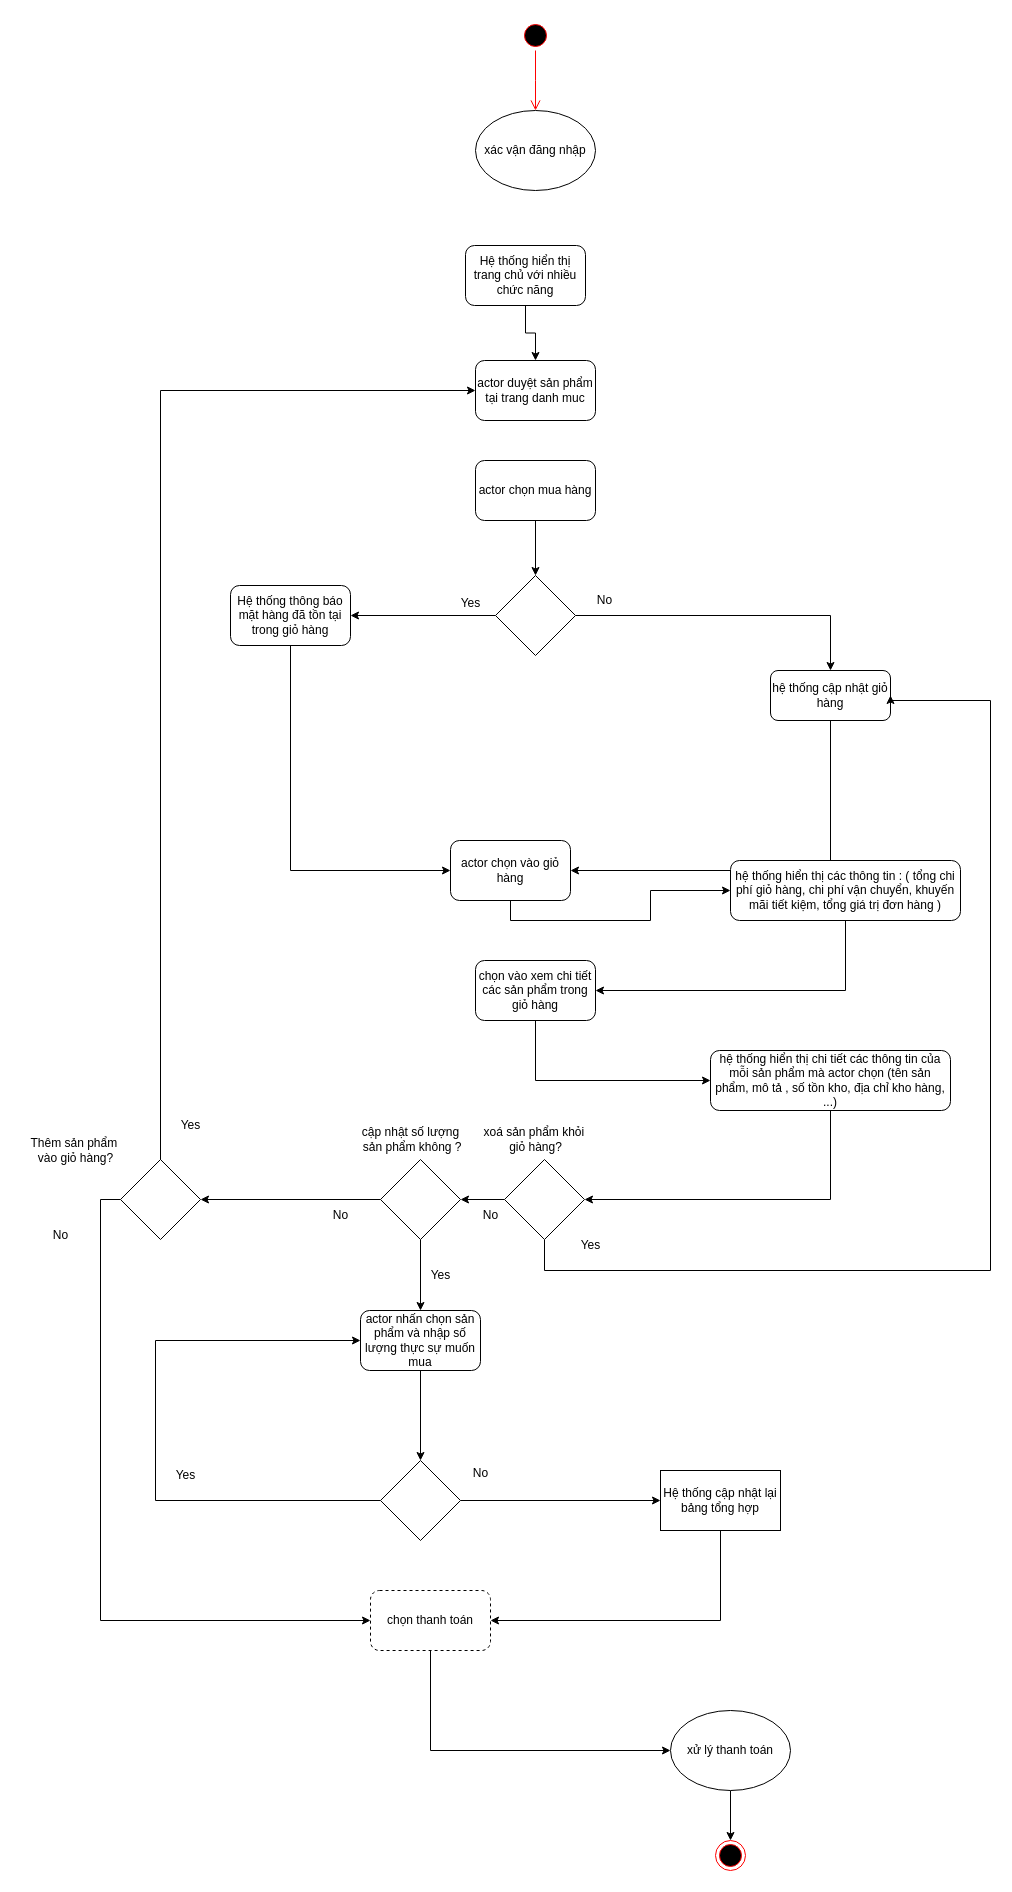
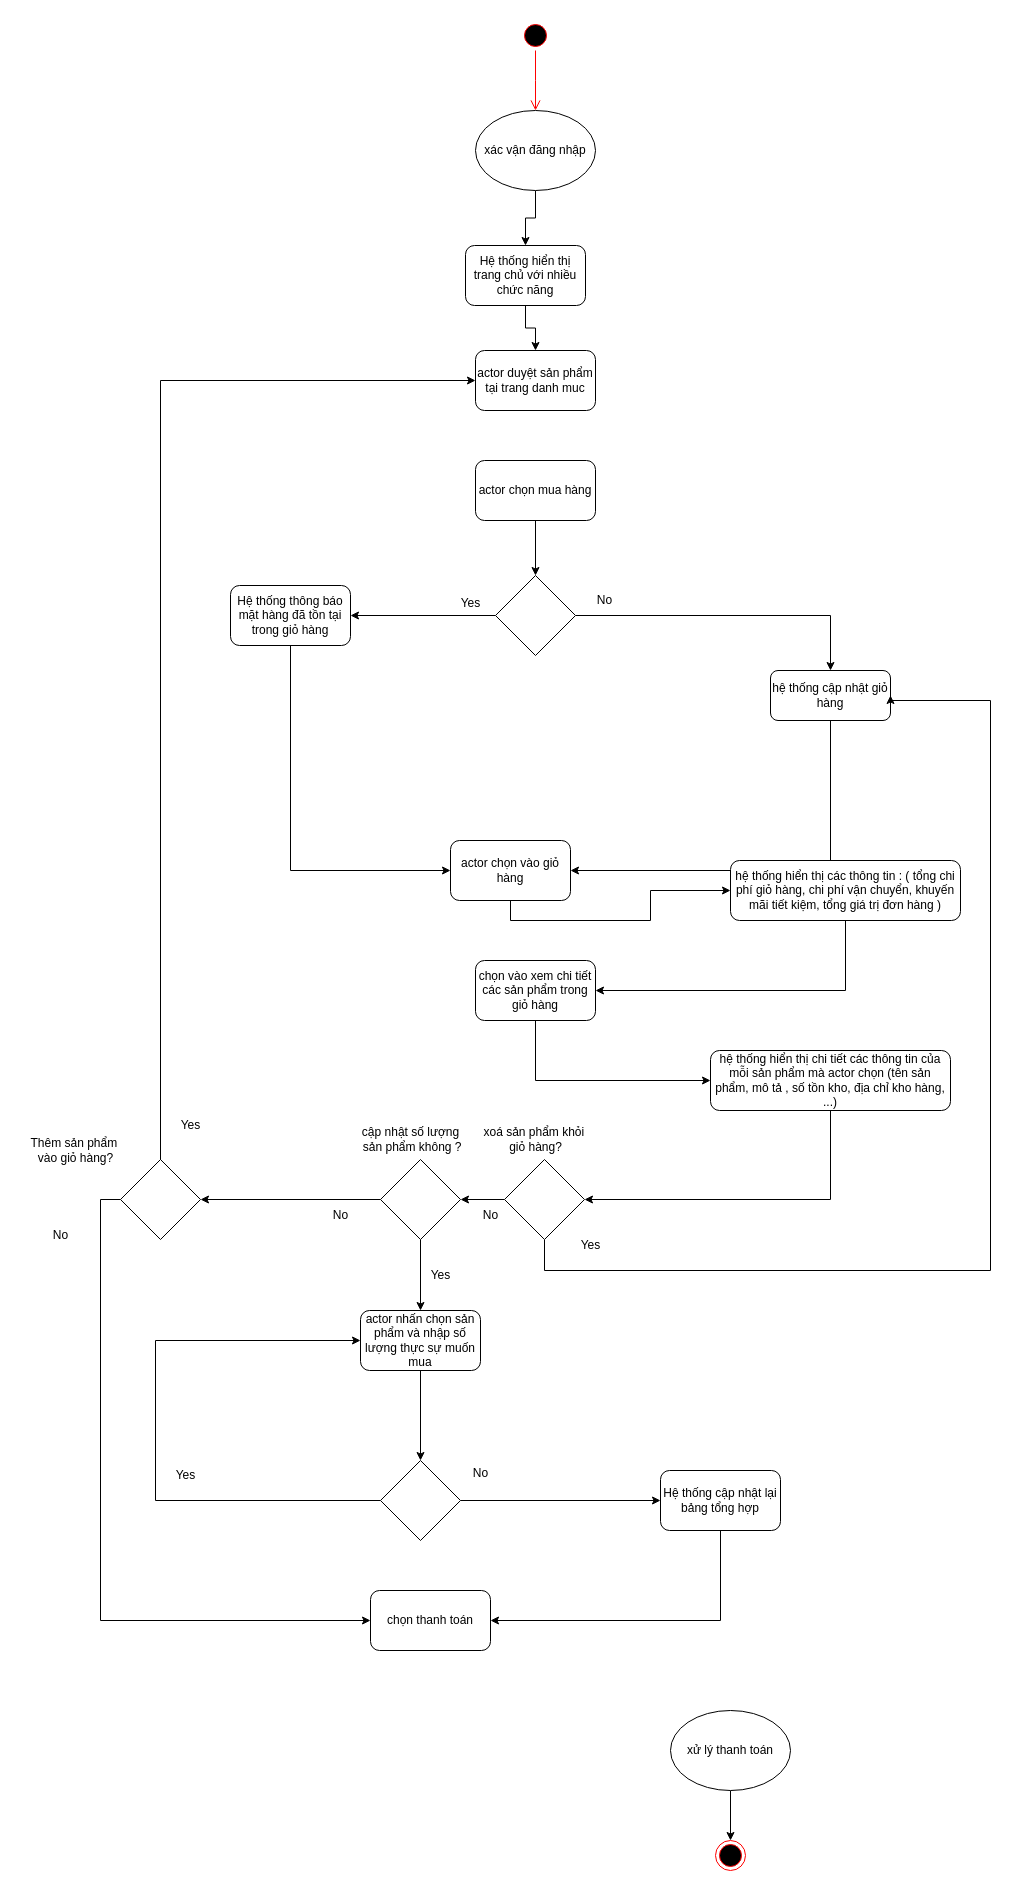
+ <mxCell id="4" style="edgeStyle=orthogonalEdgeStyle;rounded=0;orthogonalLoop=1;jettySize=auto;html=1;exitX=0.5;exitY=1;exitDx=0;exitDy=0;entryX=0.5;entryY=0;entryDx=0;entryDy=0;" parent="1" source="5" target="7" edge="1"><mxGeometry relative="1" as="geometry" /></mxCell>
- <mxCell id="8" value="actor duyệt sản phẩm tại trang danh muc" style="rounded=1;whiteSpace=wrap;html=1;" parent="1" vertex="1"><mxGeometry x="475" y="360" width="120" height="60" as="geometry" /></mxCell>
+ <mxCell id="8" value="actor duyệt sản phẩm tại trang danh muc" style="rounded=1;whiteSpace=wrap;html=1;" parent="1" vertex="1"><mxGeometry x="475" y="350" width="120" height="60" as="geometry" /></mxCell>
- <mxCell id="46" value="Hệ thống cập nhật lại bảng tổng hợp" style="whiteSpace=wrap;html=1;rounded=0;" parent="1" vertex="1"><mxGeometry x="660" y="1470" width="120" height="60" as="geometry" /></mxCell>
+ <mxCell id="46" value="Hệ thống cập nhật lại bảng tổng hợp" style="rounded=1;whiteSpace=wrap;html=1;" parent="1" vertex="1"><mxGeometry x="660" y="1470" width="120" height="60" as="geometry" /></mxCell>
- <mxCell id="48" value="chọn thanh toán" style="rounded=1;whiteSpace=wrap;html=1;dashed=1;" parent="1" vertex="1"><mxGeometry x="370" y="1590" width="120" height="60" as="geometry" /></mxCell>
+ <mxCell id="48" value="chọn thanh toán" style="rounded=1;whiteSpace=wrap;html=1;" parent="1" vertex="1"><mxGeometry x="370" y="1590" width="120" height="60" as="geometry" /></mxCell>
- <mxCell id="47" style="edgeStyle=orthogonalEdgeStyle;rounded=0;orthogonalLoop=1;jettySize=auto;html=1;exitX=0.5;exitY=1;exitDx=0;exitDy=0;entryX=0;entryY=0.5;entryDx=0;entryDy=0;" parent="1" source="48" target="50" edge="1"><mxGeometry relative="1" as="geometry" /></mxCell>
